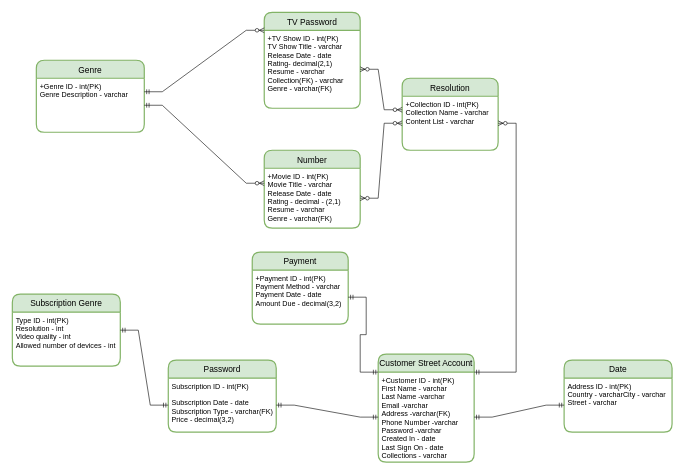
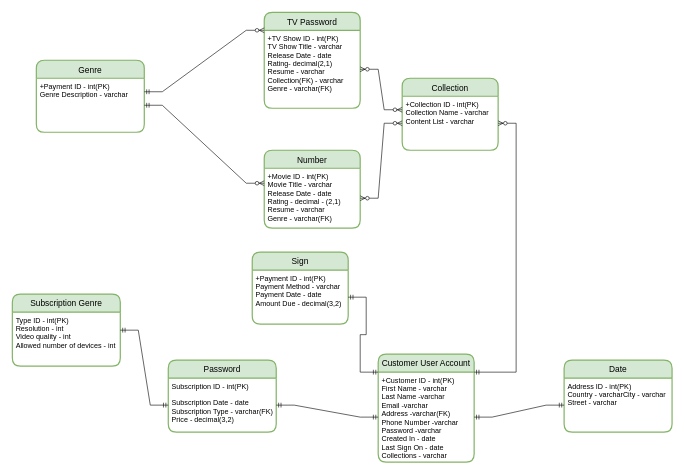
- <mxCell id="3" value="+Genre ID - int(PK)&#10;Genre Description - varchar&#10;" style="align=left;strokeColor=none;fillColor=none;spacingLeft=4;fontSize=12;verticalAlign=top;resizable=0;rotatable=0;part=1;" parent="2" vertex="1"><mxGeometry y="30" width="180" height="90" as="geometry" /></mxCell>
+ <mxCell id="3" value="+Payment ID - int(PK)&#10;Genre Description - varchar&#10;" style="align=left;strokeColor=none;fillColor=none;spacingLeft=4;fontSize=12;verticalAlign=top;resizable=0;rotatable=0;part=1;" parent="2" vertex="1"><mxGeometry y="30" width="180" height="90" as="geometry" /></mxCell>
- <mxCell id="10" value="Resolution" style="swimlane;childLayout=stackLayout;horizontal=1;startSize=30;horizontalStack=0;rounded=1;fontSize=14;fontStyle=0;strokeWidth=2;resizeParent=0;resizeLast=1;shadow=0;dashed=0;align=center;fillColor=#d5e8d4;strokeColor=#82b366;" parent="1" vertex="1"><mxGeometry x="670" y="130" width="160" height="120" as="geometry" /></mxCell>
+ <mxCell id="10" value="Collection" style="swimlane;childLayout=stackLayout;horizontal=1;startSize=30;horizontalStack=0;rounded=1;fontSize=14;fontStyle=0;strokeWidth=2;resizeParent=0;resizeLast=1;shadow=0;dashed=0;align=center;fillColor=#d5e8d4;strokeColor=#82b366;" parent="1" vertex="1"><mxGeometry x="670" y="130" width="160" height="120" as="geometry" /></mxCell>
- <mxCell id="25" value="Payment" style="swimlane;childLayout=stackLayout;horizontal=1;startSize=30;horizontalStack=0;rounded=1;fontSize=14;fontStyle=0;strokeWidth=2;resizeParent=0;resizeLast=1;shadow=0;dashed=0;align=center;fillColor=#d5e8d4;strokeColor=#82b366;" parent="1" vertex="1"><mxGeometry x="420" y="420" width="160" height="120" as="geometry" /></mxCell>
+ <mxCell id="25" value="Sign" style="swimlane;childLayout=stackLayout;horizontal=1;startSize=30;horizontalStack=0;rounded=1;fontSize=14;fontStyle=0;strokeWidth=2;resizeParent=0;resizeLast=1;shadow=0;dashed=0;align=center;fillColor=#d5e8d4;strokeColor=#82b366;" parent="1" vertex="1"><mxGeometry x="420" y="420" width="160" height="120" as="geometry" /></mxCell>
- <mxCell id="19" value="Customer Street Account" style="swimlane;childLayout=stackLayout;horizontal=1;startSize=30;horizontalStack=0;rounded=1;fontSize=14;fontStyle=0;strokeWidth=2;resizeParent=0;resizeLast=1;shadow=0;dashed=0;align=center;fillColor=#d5e8d4;strokeColor=#82b366;" parent="1" vertex="1"><mxGeometry x="630" y="590" width="160" height="180" as="geometry" /></mxCell>
+ <mxCell id="19" value="Customer User Account" style="swimlane;childLayout=stackLayout;horizontal=1;startSize=30;horizontalStack=0;rounded=1;fontSize=14;fontStyle=0;strokeWidth=2;resizeParent=0;resizeLast=1;shadow=0;dashed=0;align=center;fillColor=#d5e8d4;strokeColor=#82b366;" parent="1" vertex="1"><mxGeometry x="630" y="590" width="160" height="180" as="geometry" /></mxCell>
